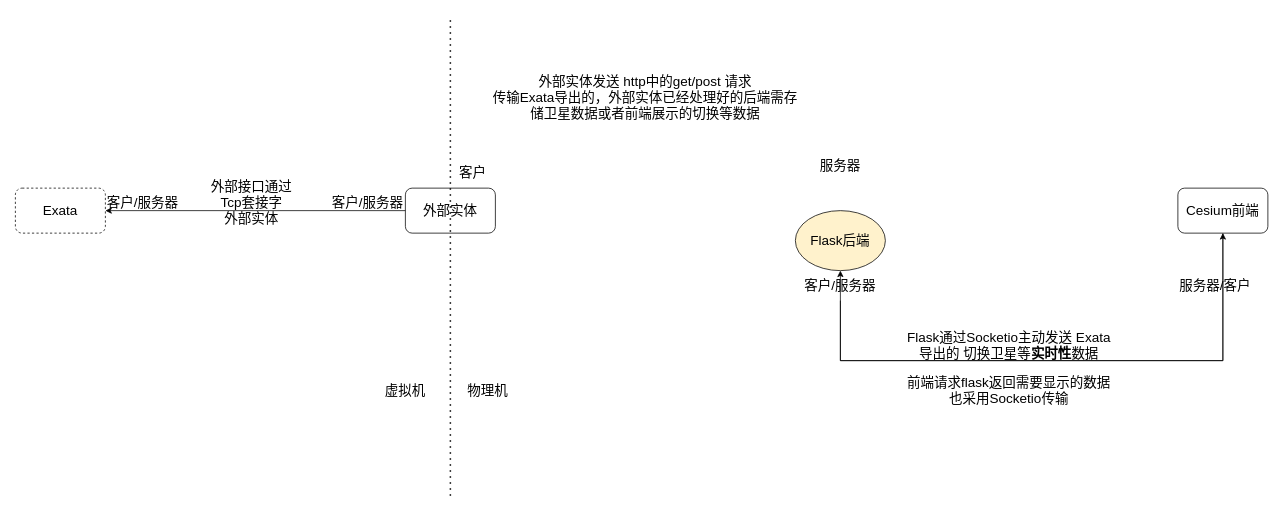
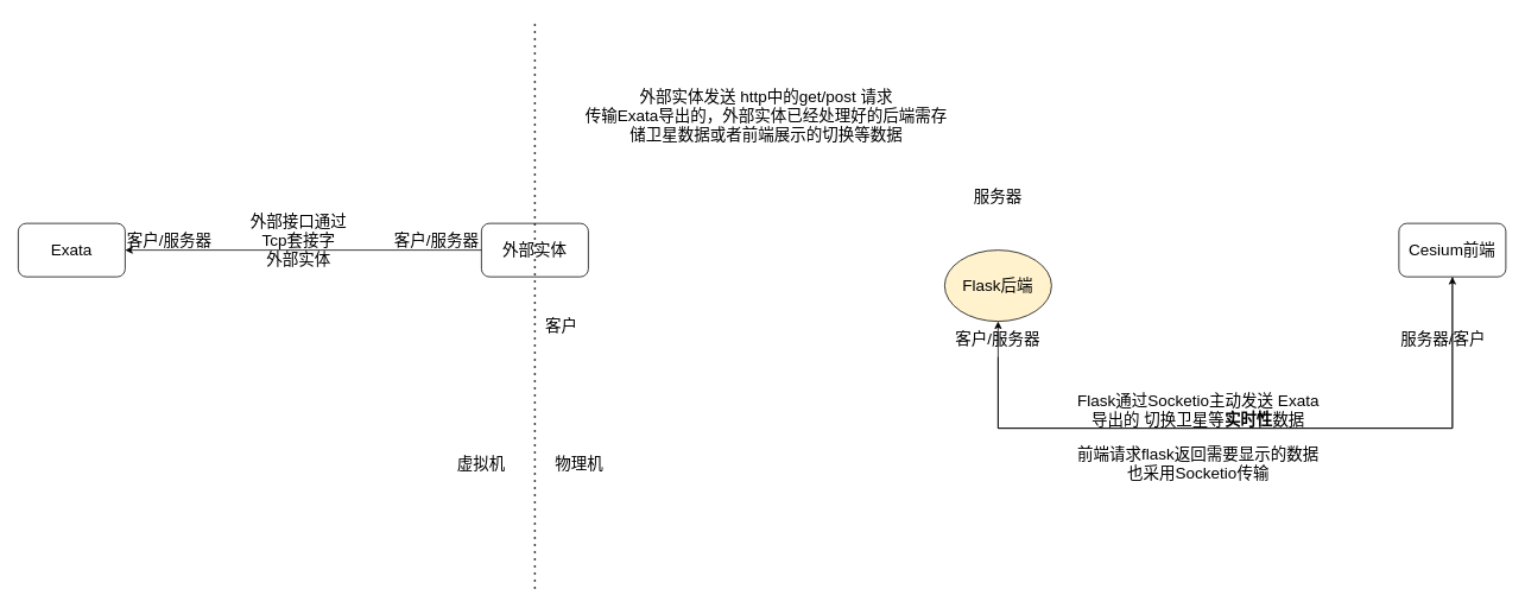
- <mxCell id="11" value="&lt;font style=&quot;font-size: 18px&quot;&gt;客户&lt;/font&gt;" style="text;html=1;strokeColor=none;fillColor=none;align=center;verticalAlign=middle;whiteSpace=wrap;rounded=0;" vertex="1" parent="1"><mxGeometry x="580" y="210" width="100" height="40" as="geometry" /></mxCell>
+ <mxCell id="11" value="&lt;font style=&quot;font-size: 18px&quot;&gt;客户&lt;/font&gt;" style="text;html=1;strokeColor=none;fillColor=none;align=center;verticalAlign=middle;whiteSpace=wrap;rounded=0;" vertex="1" parent="1"><mxGeometry x="580" y="345" width="100" height="40" as="geometry" /></mxCell>
- <mxCell id="2" value="&lt;font style=&quot;font-size: 18px&quot;&gt;Exata&lt;/font&gt;" style="rounded=1;whiteSpace=wrap;html=1;dashed=1;" vertex="1" parent="1"><mxGeometry x="20" y="250" width="120" height="60" as="geometry" /></mxCell>
+ <mxCell id="2" value="&lt;font style=&quot;font-size: 18px&quot;&gt;Exata&lt;/font&gt;" style="rounded=1;whiteSpace=wrap;html=1;" vertex="1" parent="1"><mxGeometry x="20" y="250" width="120" height="60" as="geometry" /></mxCell>
